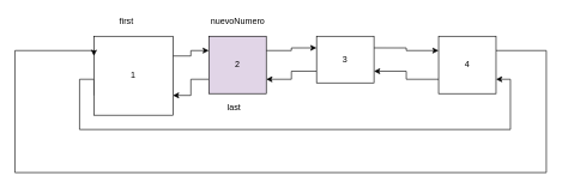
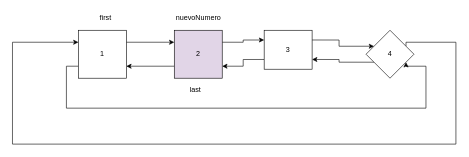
- <mxCell id="13" value="4" style="whiteSpace=wrap;html=1;aspect=fixed;" vertex="1" parent="1"><mxGeometry x="610" y="50" width="80" height="80" as="geometry" /></mxCell>
+ <mxCell id="13" value="4" style="rhombus;whiteSpace=wrap;html=1;aspect=fixed;" vertex="1" parent="1"><mxGeometry x="610" y="50" width="80" height="80" as="geometry" /></mxCell>
- <mxCell id="4" value="1" style="whiteSpace=wrap;html=1;aspect=fixed;" vertex="1" parent="1"><mxGeometry x="130" y="50" width="110" height="110" as="geometry" /></mxCell>
+ <mxCell id="4" value="1" style="whiteSpace=wrap;html=1;aspect=fixed;" vertex="1" parent="1"><mxGeometry x="130" y="50" width="80" height="80" as="geometry" /></mxCell>
